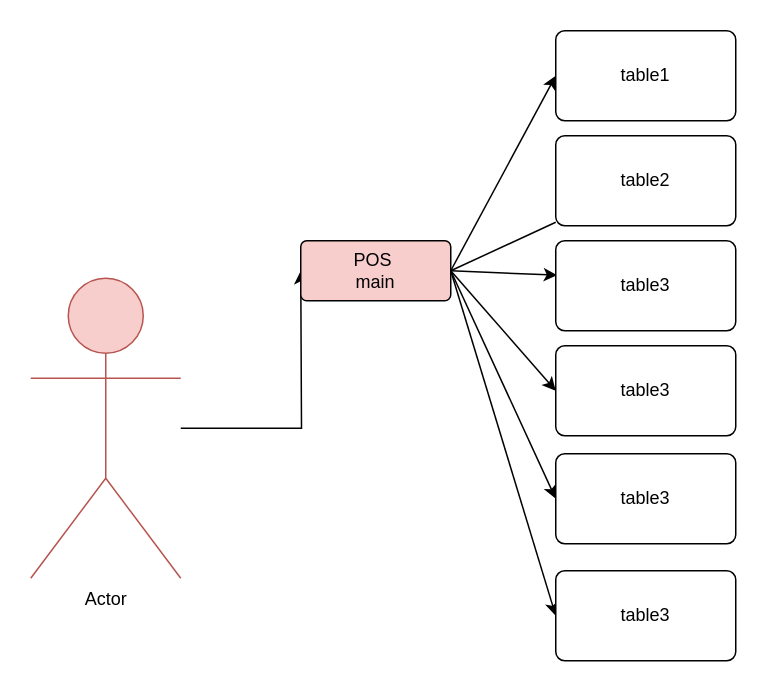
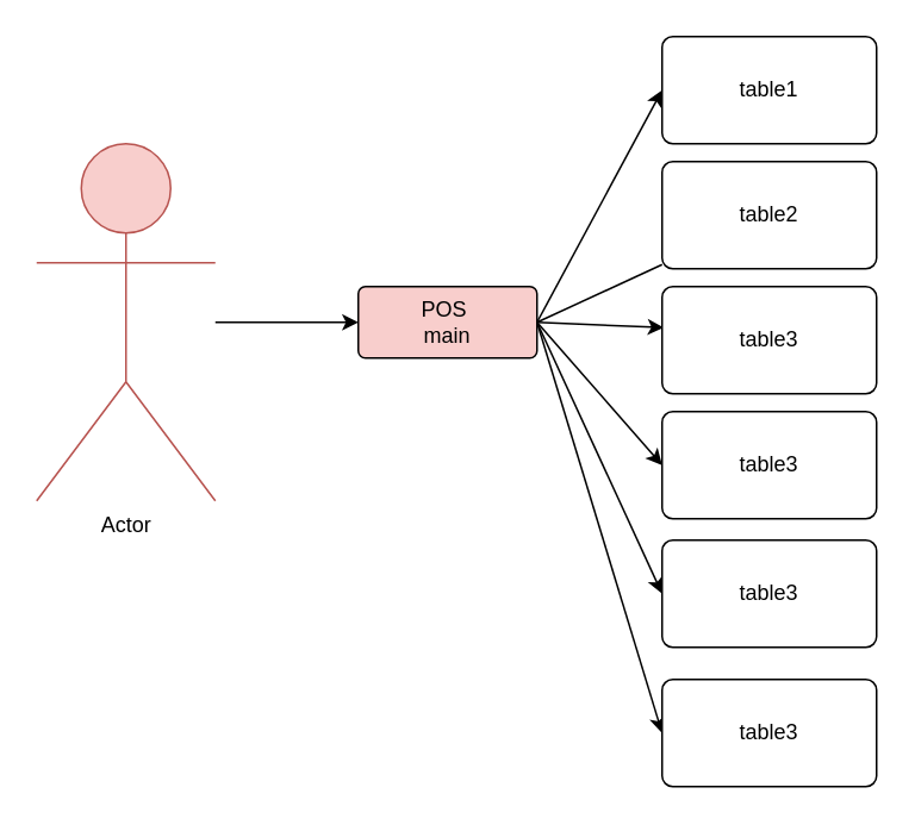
- <mxCell id="3" value="Actor" style="shape=umlActor;verticalLabelPosition=bottom;verticalAlign=top;html=1;outlineConnect=0;fillColor=#f8cecc;strokeColor=#b85450;" vertex="1" parent="1"><mxGeometry x="20" y="185" width="100" height="200" as="geometry" /></mxCell>
+ <mxCell id="3" value="Actor" style="shape=umlActor;verticalLabelPosition=bottom;verticalAlign=top;html=1;outlineConnect=0;fillColor=#f8cecc;strokeColor=#b85450;" vertex="1" parent="1"><mxGeometry x="20" y="80" width="100" height="200" as="geometry" /></mxCell>
